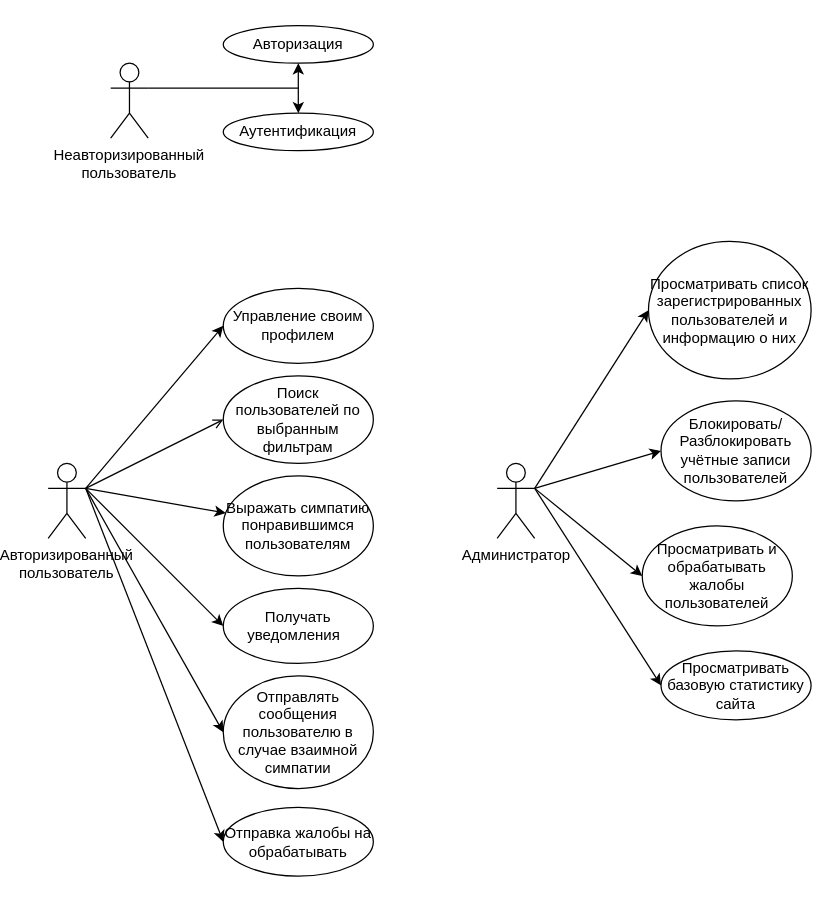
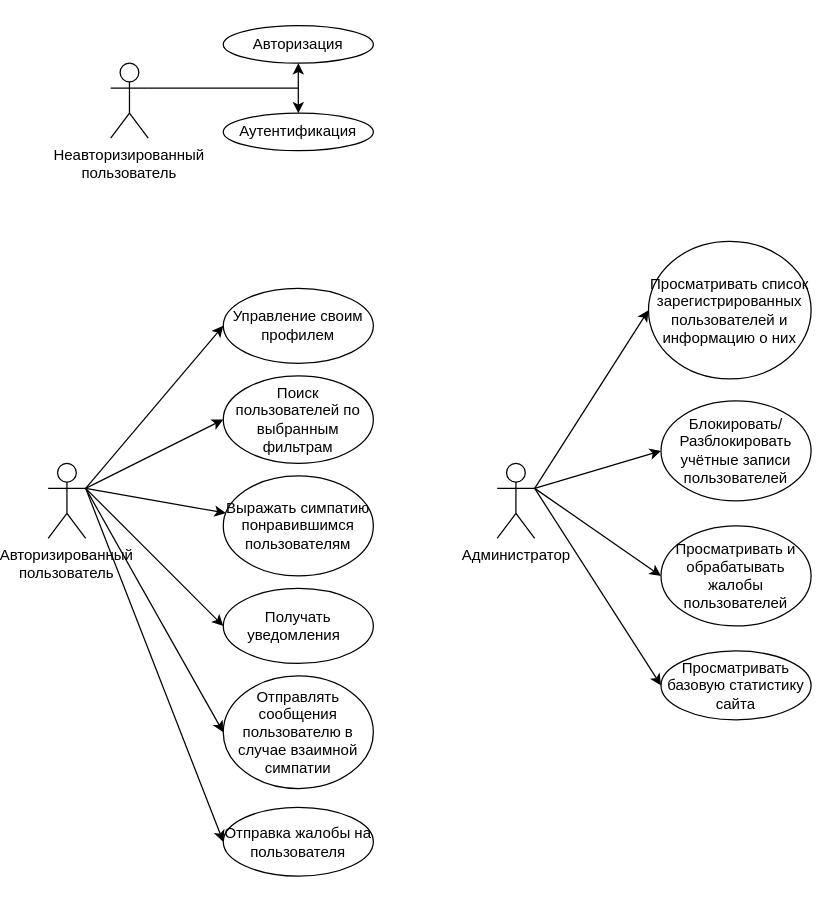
- <mxCell id="6" style="rounded=0;orthogonalLoop=1;jettySize=auto;html=1;exitX=1;exitY=0.333;exitDx=0;exitDy=0;exitPerimeter=0;entryX=0;entryY=0.5;entryDx=0;entryDy=0;endArrow=open;" edge="1" parent="1" source="10" target="14"><mxGeometry relative="1" as="geometry" /></mxCell>
+ <mxCell id="6" style="rounded=0;orthogonalLoop=1;jettySize=auto;html=1;exitX=1;exitY=0.333;exitDx=0;exitDy=0;exitPerimeter=0;entryX=0;entryY=0.5;entryDx=0;entryDy=0;" edge="1" parent="1" source="10" target="14"><mxGeometry relative="1" as="geometry" /></mxCell>
- <mxCell id="27" value="Просматривать и обрабатывать жалобы пользователей" style="ellipse;whiteSpace=wrap;html=1;" vertex="1" parent="1"><mxGeometry x="495" y="420" width="120" height="80" as="geometry" /></mxCell>
+ <mxCell id="27" value="Просматривать и обрабатывать жалобы пользователей" style="ellipse;whiteSpace=wrap;html=1;" vertex="1" parent="1"><mxGeometry x="510" y="420" width="120" height="80" as="geometry" /></mxCell>
- <mxCell id="17" value="Отправка жалобы на обрабатывать" style="ellipse;whiteSpace=wrap;html=1;" vertex="1" parent="1"><mxGeometry x="160" y="645" width="120" height="55" as="geometry" /></mxCell>
+ <mxCell id="17" value="Отправка жалобы на пользователя" style="ellipse;whiteSpace=wrap;html=1;" vertex="1" parent="1"><mxGeometry x="160" y="645" width="120" height="55" as="geometry" /></mxCell>
